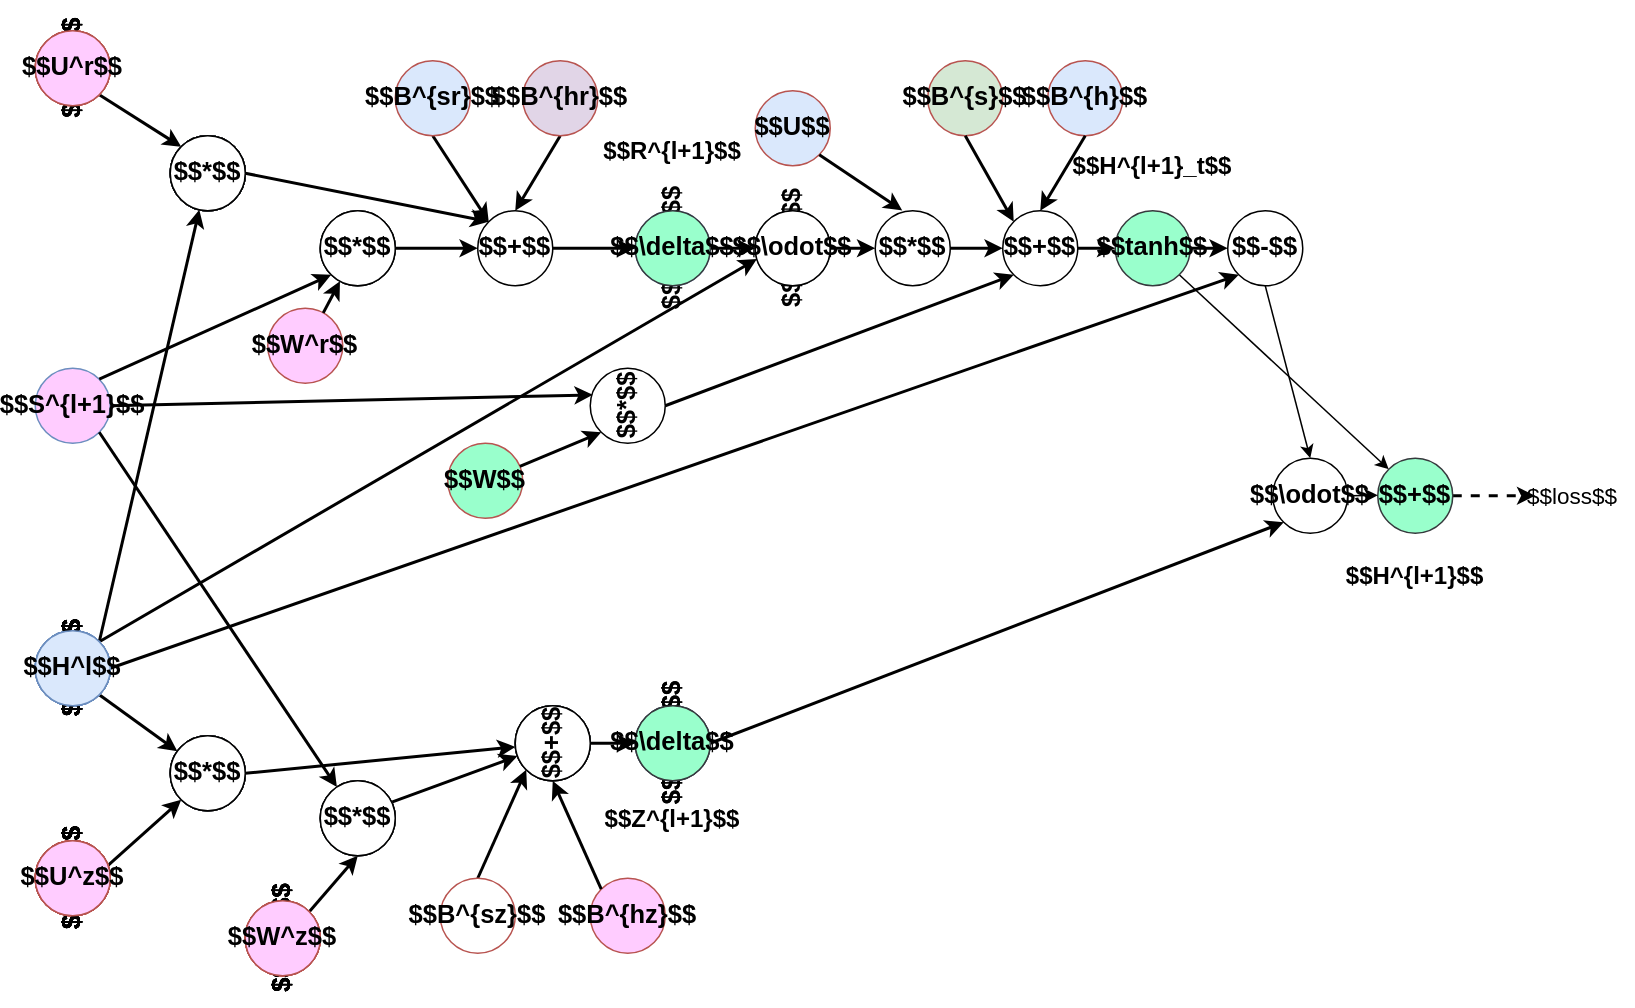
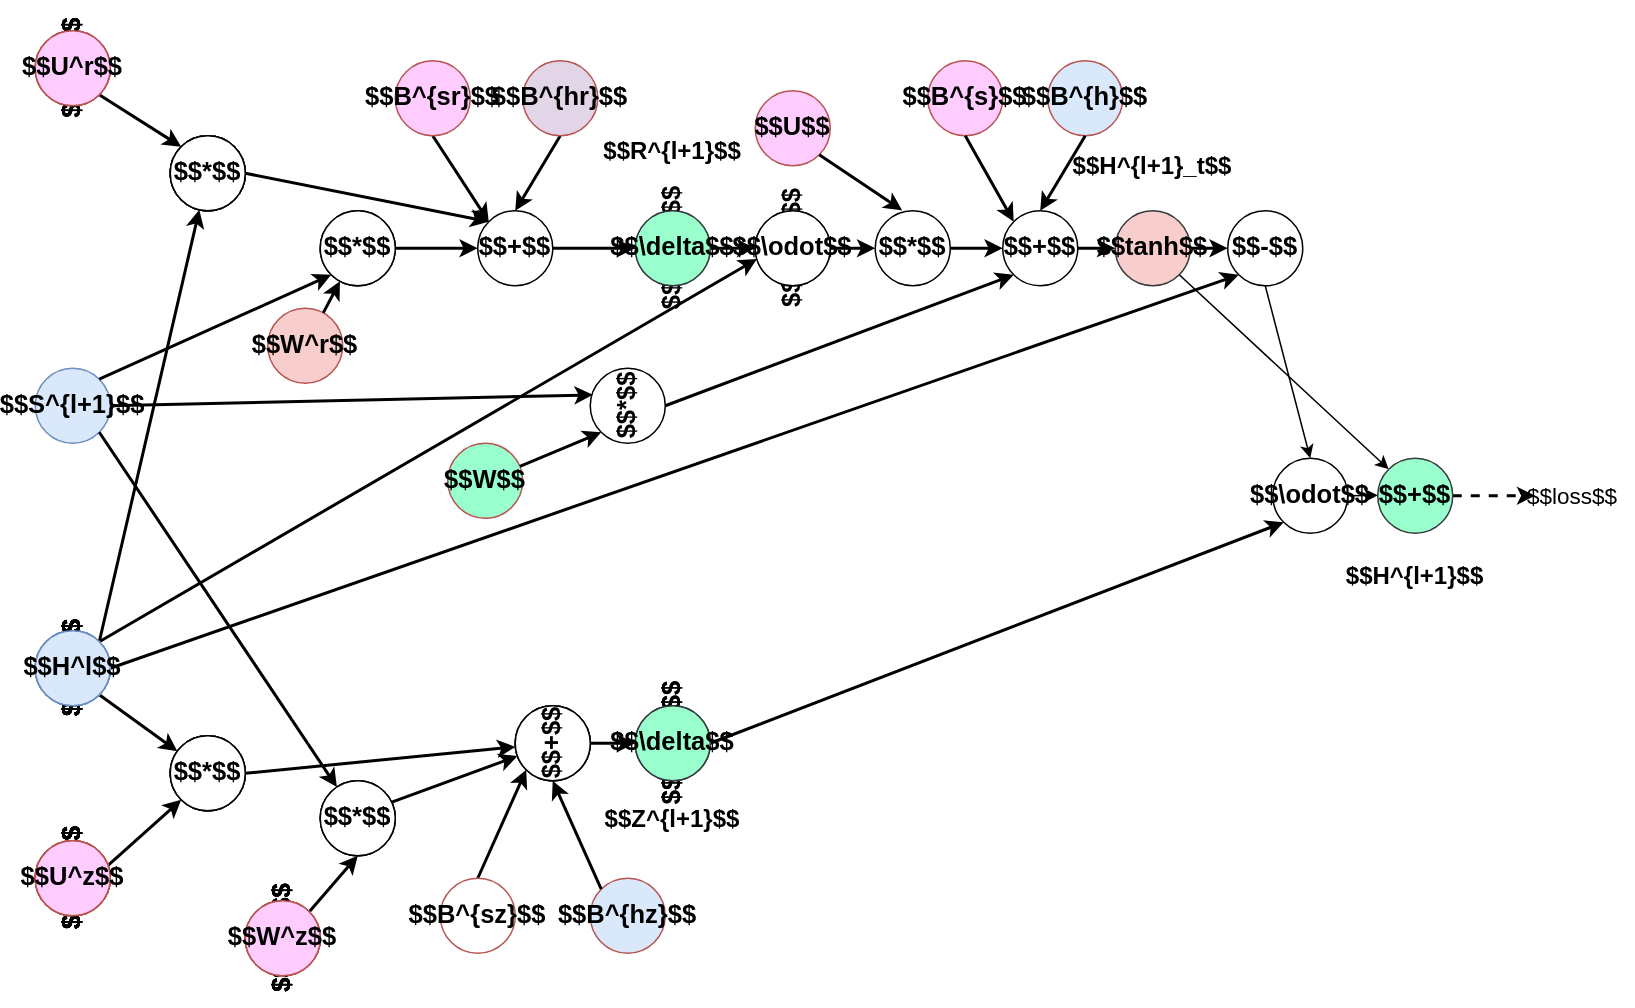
- <mxCell id="118" value="&lt;b&gt;&lt;font style=&quot;font-size: 17px&quot;&gt;$$B^{sr}$$&lt;/font&gt;&lt;/b&gt;" style="ellipse;whiteSpace=wrap;html=1;aspect=fixed;fillColor=#dae8fc;strokeColor=#b85450;rotation=0;direction=north;flipV=0;flipH=1;" vertex="1" parent="1"><mxGeometry x="260" y="40" width="50" height="50" as="geometry" /></mxCell>
+ <mxCell id="118" value="&lt;b&gt;&lt;font style=&quot;font-size: 17px&quot;&gt;$$B^{sr}$$&lt;/font&gt;&lt;/b&gt;" style="ellipse;whiteSpace=wrap;html=1;aspect=fixed;fillColor=#FFCCFF;strokeColor=#b85450;rotation=0;direction=north;flipV=0;flipH=1;" vertex="1" parent="1"><mxGeometry x="260" y="40" width="50" height="50" as="geometry" /></mxCell>
- <mxCell id="121" value="&lt;b&gt;&lt;font style=&quot;font-size: 17px&quot;&gt;$$B^{s}$$&lt;/font&gt;&lt;/b&gt;" style="ellipse;whiteSpace=wrap;html=1;aspect=fixed;fillColor=#d5e8d4;strokeColor=#b85450;rotation=0;direction=north;flipV=0;flipH=1;" vertex="1" parent="1"><mxGeometry x="615" y="40" width="50" height="50" as="geometry" /></mxCell>
+ <mxCell id="121" value="&lt;b&gt;&lt;font style=&quot;font-size: 17px&quot;&gt;$$B^{s}$$&lt;/font&gt;&lt;/b&gt;" style="ellipse;whiteSpace=wrap;html=1;aspect=fixed;fillColor=#FFCCFF;strokeColor=#b85450;rotation=0;direction=north;flipV=0;flipH=1;" vertex="1" parent="1"><mxGeometry x="615" y="40" width="50" height="50" as="geometry" /></mxCell>
- <mxCell id="31" value="&lt;b&gt;&lt;font style=&quot;font-size: 17px&quot;&gt;$$U$$&lt;/font&gt;&lt;/b&gt;" style="ellipse;whiteSpace=wrap;html=1;aspect=fixed;fillColor=#dae8fc;strokeColor=#b85450;rotation=0;" parent="1" vertex="1"><mxGeometry x="500" y="60" width="50" height="50" as="geometry" /></mxCell>
+ <mxCell id="31" value="&lt;b&gt;&lt;font style=&quot;font-size: 17px&quot;&gt;$$U$$&lt;/font&gt;&lt;/b&gt;" style="ellipse;whiteSpace=wrap;html=1;aspect=fixed;fillColor=#FFCCFF;strokeColor=#b85450;rotation=0;" parent="1" vertex="1"><mxGeometry x="500" y="60" width="50" height="50" as="geometry" /></mxCell>
- <mxCell id="42" value="&lt;b&gt;&lt;font style=&quot;font-size: 17px&quot;&gt;$$tanh$$&lt;/font&gt;&lt;/b&gt;" style="ellipse;whiteSpace=wrap;html=1;aspect=fixed;direction=south;rotation=0;fillColor=#99FFCC;strokeColor=#36393d;" parent="1" vertex="1"><mxGeometry x="740" y="140" width="50" height="50" as="geometry" /></mxCell>
+ <mxCell id="42" value="&lt;b&gt;&lt;font style=&quot;font-size: 17px&quot;&gt;$$tanh$$&lt;/font&gt;&lt;/b&gt;" style="ellipse;whiteSpace=wrap;html=1;aspect=fixed;direction=south;rotation=0;fillColor=#f8cecc;strokeColor=#36393d;" parent="1" vertex="1"><mxGeometry x="740" y="140" width="50" height="50" as="geometry" /></mxCell>
- <mxCell id="13" value="&lt;b&gt;&lt;font style=&quot;font-size: 17px&quot;&gt;$$W^r$$&lt;/font&gt;&lt;/b&gt;" style="ellipse;whiteSpace=wrap;html=1;aspect=fixed;fillColor=#FFCCFF;strokeColor=#b85450;rotation=0;" parent="1" vertex="1"><mxGeometry x="175" y="205" width="50" height="50" as="geometry" /></mxCell>
+ <mxCell id="13" value="&lt;b&gt;&lt;font style=&quot;font-size: 17px&quot;&gt;$$W^r$$&lt;/font&gt;&lt;/b&gt;" style="ellipse;whiteSpace=wrap;html=1;aspect=fixed;fillColor=#f8cecc;strokeColor=#b85450;rotation=0;" parent="1" vertex="1"><mxGeometry x="175" y="205" width="50" height="50" as="geometry" /></mxCell>
- <mxCell id="3" value="&lt;b&gt;&lt;font style=&quot;font-size: 17px&quot;&gt;$$S^{l+1}$$&lt;/font&gt;&lt;/b&gt;" style="ellipse;whiteSpace=wrap;html=1;aspect=fixed;fillColor=#ffccff;strokeColor=#6c8ebf;rotation=0;" parent="1" vertex="1"><mxGeometry x="20" y="245" width="50" height="50" as="geometry" /></mxCell>
+ <mxCell id="3" value="&lt;b&gt;&lt;font style=&quot;font-size: 17px&quot;&gt;$$S^{l+1}$$&lt;/font&gt;&lt;/b&gt;" style="ellipse;whiteSpace=wrap;html=1;aspect=fixed;fillColor=#dae8fc;strokeColor=#6c8ebf;rotation=0;" parent="1" vertex="1"><mxGeometry x="20" y="245" width="50" height="50" as="geometry" /></mxCell>
- <mxCell id="125" value="&lt;b&gt;&lt;font style=&quot;font-size: 17px&quot;&gt;$$B^{hz}$$&lt;/font&gt;&lt;/b&gt;" style="ellipse;whiteSpace=wrap;html=1;aspect=fixed;fillColor=#FFCCFF;strokeColor=#b85450;rotation=0;direction=north;flipV=0;flipH=1;" vertex="1" parent="1"><mxGeometry x="390" y="585" width="50" height="50" as="geometry" /></mxCell>
+ <mxCell id="125" value="&lt;b&gt;&lt;font style=&quot;font-size: 17px&quot;&gt;$$B^{hz}$$&lt;/font&gt;&lt;/b&gt;" style="ellipse;whiteSpace=wrap;html=1;aspect=fixed;fillColor=#dae8fc;strokeColor=#b85450;rotation=0;direction=north;flipV=0;flipH=1;" vertex="1" parent="1"><mxGeometry x="390" y="585" width="50" height="50" as="geometry" /></mxCell>
